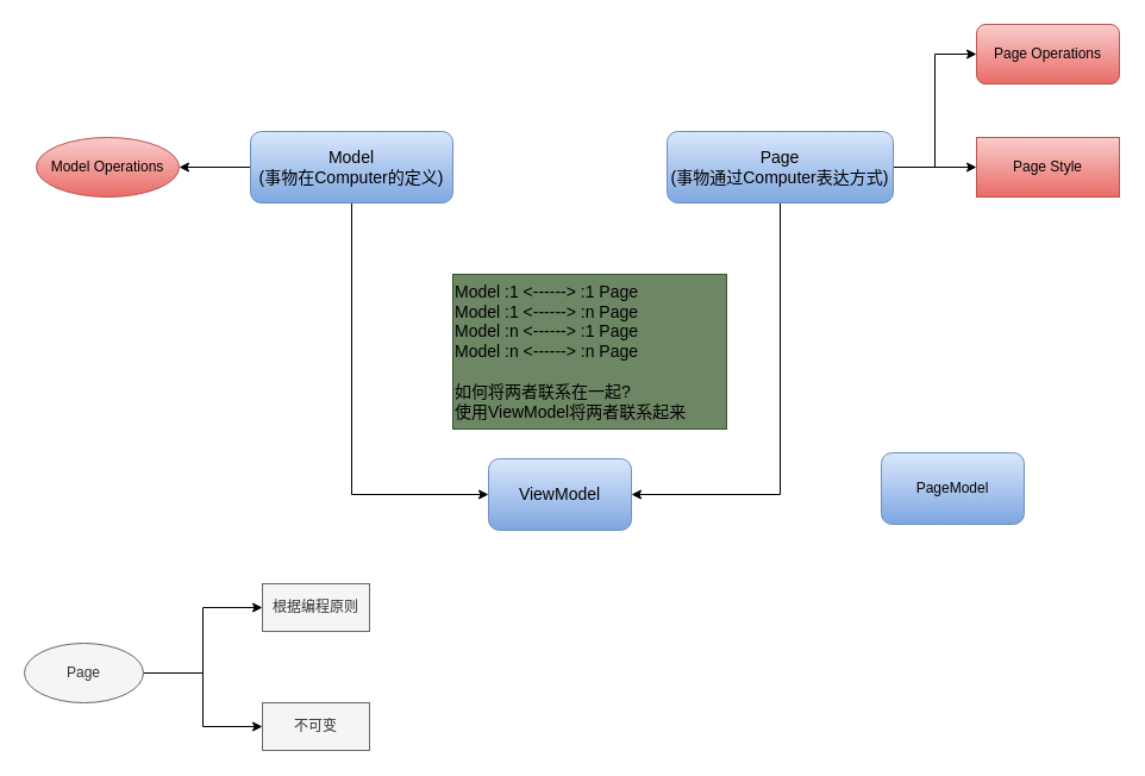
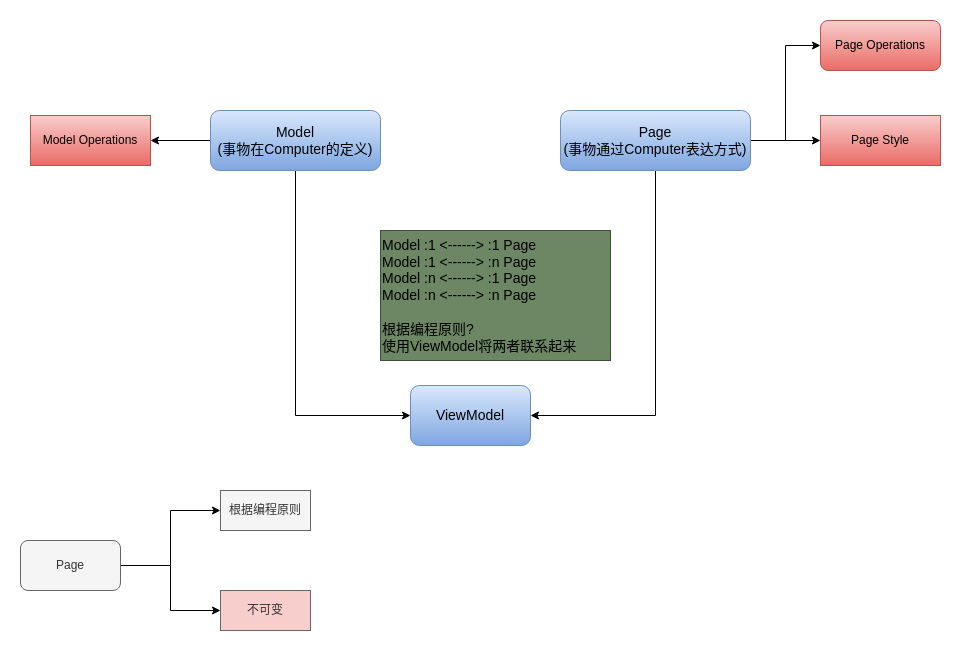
- <mxCell id="11" value="Model Operations" style="ellipse;whiteSpace=wrap;html=1;fontSize=12;align=center;gradientColor=#ea6b66;fillColor=#f8cecc;strokeColor=#b85450;fontColor=#000000;" vertex="1" parent="1"><mxGeometry x="30" y="115" width="120" height="50" as="geometry" /></mxCell>
+ <mxCell id="11" value="Model Operations" style="rounded=0;whiteSpace=wrap;html=1;fontSize=12;align=center;gradientColor=#ea6b66;fillColor=#f8cecc;strokeColor=#b85450;fontColor=#000000;" vertex="1" parent="1"><mxGeometry x="30" y="115" width="120" height="50" as="geometry" /></mxCell>
- <mxCell id="9" value="&lt;span&gt;Model :1 &amp;lt;------&amp;gt; :1 Page&lt;/span&gt;&lt;br&gt;&lt;span&gt;Model :1 &amp;lt;------&amp;gt; :n Page&lt;/span&gt;&lt;br&gt;&lt;span&gt;Model :n &amp;lt;------&amp;gt; :1 Page&lt;/span&gt;&lt;br&gt;&lt;span&gt;Model :n &amp;lt;------&amp;gt; :n Page&lt;br&gt;&lt;/span&gt;&lt;br&gt;&lt;span&gt;如何将两者联系在一起?&lt;br&gt;使用ViewModel将两者联系起来&lt;br&gt;&lt;/span&gt;" style="text;html=1;strokeColor=#3A5431;fillColor=#6d8764;align=left;verticalAlign=middle;whiteSpace=wrap;rounded=0;fontSize=14;fontColor=#000000;" vertex="1" parent="1"><mxGeometry x="380" y="230" width="230" height="130" as="geometry" /></mxCell>
+ <mxCell id="9" value="&lt;span&gt;Model :1 &amp;lt;------&amp;gt; :1 Page&lt;/span&gt;&lt;br&gt;&lt;span&gt;Model :1 &amp;lt;------&amp;gt; :n Page&lt;/span&gt;&lt;br&gt;&lt;span&gt;Model :n &amp;lt;------&amp;gt; :1 Page&lt;/span&gt;&lt;br&gt;&lt;span&gt;Model :n &amp;lt;------&amp;gt; :n Page&lt;br&gt;&lt;/span&gt;&lt;br&gt;&lt;span&gt;根据编程原则?&lt;br&gt;使用ViewModel将两者联系起来&lt;br&gt;&lt;/span&gt;" style="text;html=1;strokeColor=#3A5431;fillColor=#6d8764;align=left;verticalAlign=middle;whiteSpace=wrap;rounded=0;fontSize=14;fontColor=#000000;" vertex="1" parent="1"><mxGeometry x="380" y="230" width="230" height="130" as="geometry" /></mxCell>
- <mxCell id="14" value="PageModel" style="rounded=1;whiteSpace=wrap;html=1;fontSize=12;align=center;gradientColor=#7ea6e0;fillColor=#dae8fc;strokeColor=#6c8ebf;fontColor=#000000;" vertex="1" parent="1"><mxGeometry x="740" y="380" width="120" height="60" as="geometry" /></mxCell>
- <mxCell id="17" value="Page" style="ellipse;whiteSpace=wrap;html=1;fontSize=12;fillColor=#f5f5f5;align=center;strokeColor=#666666;fontColor=#333333;" vertex="1" parent="1"><mxGeometry x="20" y="540" width="100" height="50" as="geometry" /></mxCell>
+ <mxCell id="17" value="Page" style="rounded=1;whiteSpace=wrap;html=1;fontSize=12;fillColor=#f5f5f5;align=center;strokeColor=#666666;fontColor=#333333;" vertex="1" parent="1"><mxGeometry x="20" y="540" width="100" height="50" as="geometry" /></mxCell>
- <mxCell id="19" value="不可变" style="rounded=0;whiteSpace=wrap;html=1;fontSize=12;fontColor=#333333;fillColor=#f5f5f5;align=center;strokeColor=#666666;" vertex="1" parent="1"><mxGeometry x="220" y="590" width="90" height="40" as="geometry" /></mxCell>
+ <mxCell id="19" value="不可变" style="rounded=0;whiteSpace=wrap;html=1;fontSize=12;fontColor=#333333;fillColor=#f8cecc;align=center;strokeColor=#666666;" vertex="1" parent="1"><mxGeometry x="220" y="590" width="90" height="40" as="geometry" /></mxCell>
